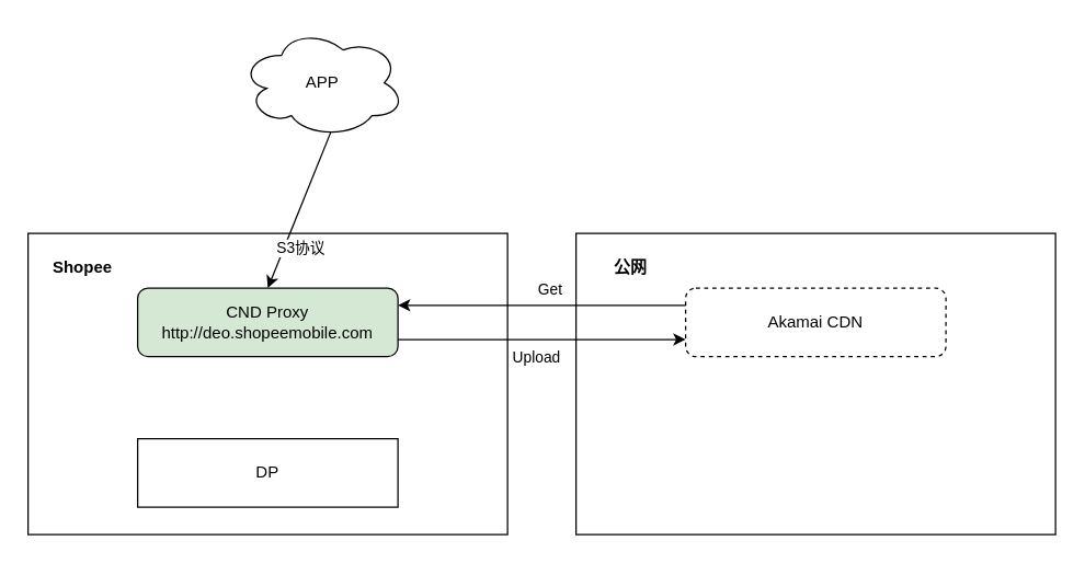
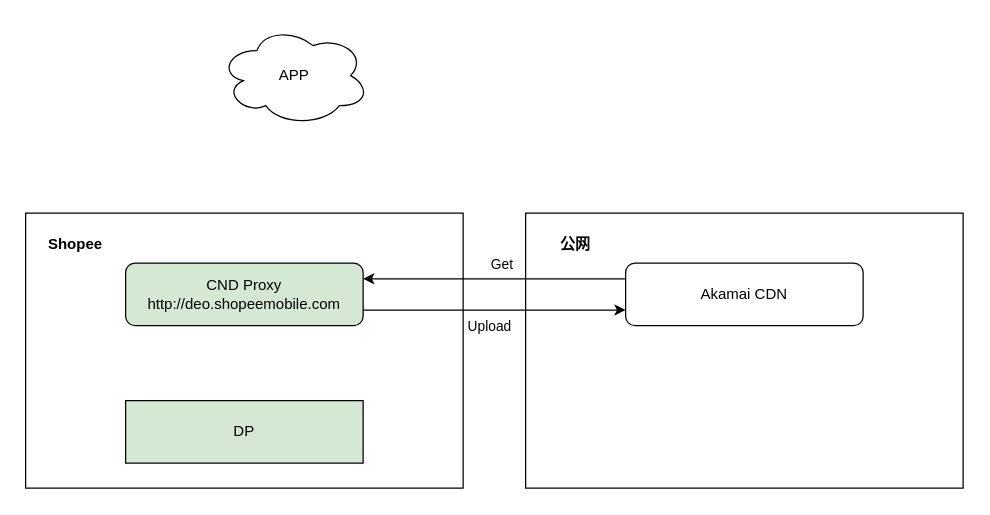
- <mxCell id="14" value="" style="endArrow=classic;html=1;rounded=0;entryX=0.5;entryY=0;entryDx=0;entryDy=0;exitX=0.55;exitY=0.95;exitDx=0;exitDy=0;exitPerimeter=0;" edge="1" parent="1" source="13" target="3"><mxGeometry width="50" height="50" relative="1" as="geometry"><mxPoint x="205" y="330" as="sourcePoint" /><mxPoint x="205" y="270" as="targetPoint" /></mxGeometry></mxCell>
- <mxCell id="15" value="S3协议" style="edgeLabel;html=1;align=center;verticalAlign=middle;resizable=0;points=[];" vertex="1" connectable="0" parent="14"><mxGeometry x="0.3" y="4" relative="1" as="geometry"><mxPoint x="4" y="9" as="offset" /></mxGeometry></mxCell>
- <mxCell id="8" value="Akamai CDN" style="rounded=1;whiteSpace=wrap;html=1;dashed=1;" vertex="1" parent="1"><mxGeometry x="500" y="210" width="190" height="50" as="geometry" /></mxCell>
+ <mxCell id="8" value="Akamai CDN" style="rounded=1;whiteSpace=wrap;html=1;" vertex="1" parent="1"><mxGeometry x="500" y="210" width="190" height="50" as="geometry" /></mxCell>
- <mxCell id="4" value="DP" style="rounded=0;whiteSpace=wrap;html=1;" vertex="1" parent="1"><mxGeometry x="100" y="320" width="190" height="50" as="geometry" /></mxCell>
+ <mxCell id="4" value="DP" style="rounded=0;whiteSpace=wrap;html=1;fillColor=#d5e8d4;" vertex="1" parent="1"><mxGeometry x="100" y="320" width="190" height="50" as="geometry" /></mxCell>
